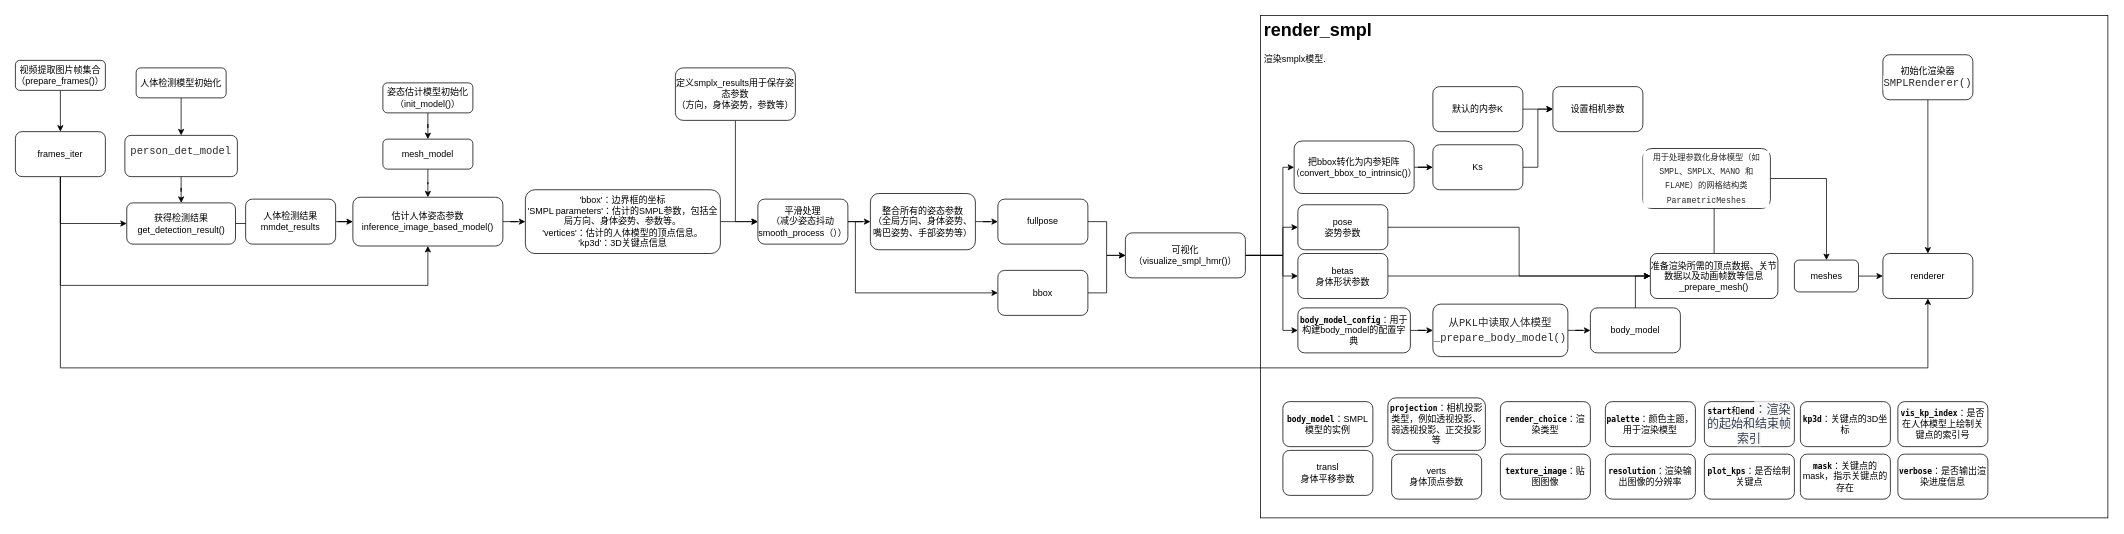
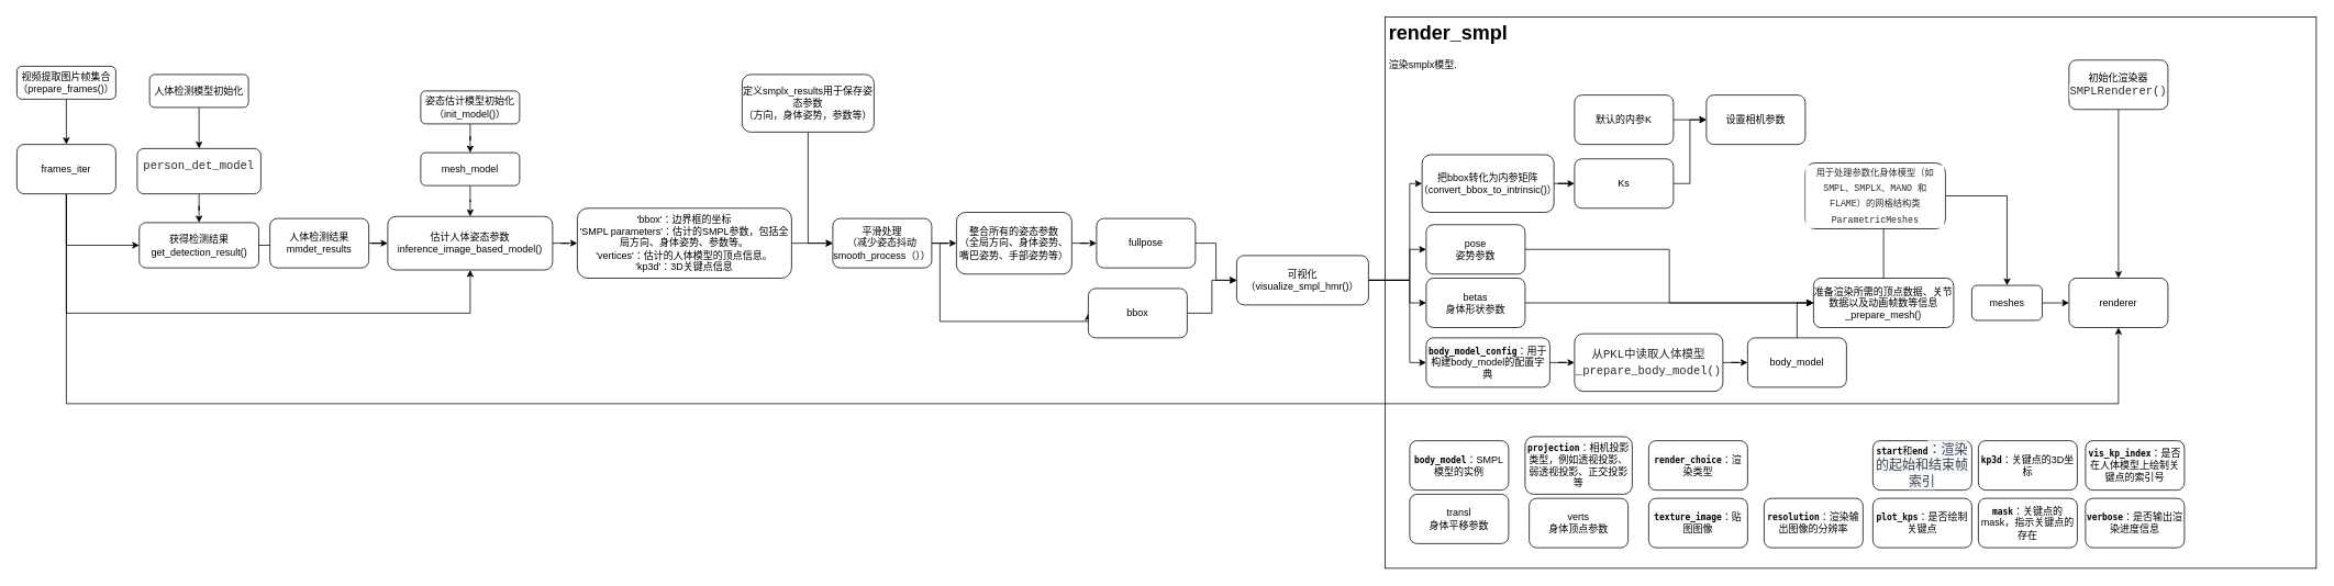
- <mxCell id="35" value="bbox" style="rounded=1;whiteSpace=wrap;html=1;" vertex="1" parent="1"><mxGeometry x="1330" y="360" width="120" height="60" as="geometry" /></mxCell>
+ <mxCell id="35" value="bbox" style="rounded=1;whiteSpace=wrap;html=1;" vertex="1" parent="1"><mxGeometry x="1320" y="350" width="120" height="60" as="geometry" /></mxCell>
- <mxCell id="58" value="&lt;code style=&quot;border: 0px solid rgb(217, 217, 227); box-sizing: border-box; --tw-border-spacing-x: 0; --tw-border-spacing-y: 0; --tw-translate-x: 0; --tw-translate-y: 0; --tw-rotate: 0; --tw-skew-x: 0; --tw-skew-y: 0; --tw-scale-x: 1; --tw-scale-y: 1; --tw-pan-x: ; --tw-pan-y: ; --tw-pinch-zoom: ; --tw-scroll-snap-strictness: proximity; --tw-gradient-from-position: ; --tw-gradient-via-position: ; --tw-gradient-to-position: ; --tw-ordinal: ; --tw-slashed-zero: ; --tw-numeric-figure: ; --tw-numeric-spacing: ; --tw-numeric-fraction: ; --tw-ring-inset: ; --tw-ring-offset-width: 0px; --tw-ring-offset-color: #fff; --tw-ring-color: rgba(69,89,164,.5); --tw-ring-offset-shadow: 0 0 transparent; --tw-ring-shadow: 0 0 transparent; --tw-shadow: 0 0 transparent; --tw-shadow-colored: 0 0 transparent; --tw-blur: ; --tw-brightness: ; --tw-contrast: ; --tw-grayscale: ; --tw-hue-rotate: ; --tw-invert: ; --tw-saturate: ; --tw-sepia: ; --tw-drop-shadow: ; --tw-backdrop-blur: ; --tw-backdrop-brightness: ; --tw-backdrop-contrast: ; --tw-backdrop-grayscale: ; --tw-backdrop-hue-rotate: ; --tw-backdrop-invert: ; --tw-backdrop-opacity: ; --tw-backdrop-saturate: ; --tw-backdrop-sepia: ; font-size: 0.875em; color: var(--tw-prose-code); font-weight: 600; margin-top: 1.25em; margin-bottom: 1.25em; text-align: left; background-color: rgb(247, 247, 248); font-family: &amp;quot;Söhne Mono&amp;quot;, Monaco, &amp;quot;Andale Mono&amp;quot;, &amp;quot;Ubuntu Mono&amp;quot;, monospace !important;&quot;&gt;palette&lt;/code&gt;：颜色主题，用于渲染模型" style="rounded=1;whiteSpace=wrap;html=1;" vertex="1" parent="1"><mxGeometry x="2140" y="535" width="120" height="60" as="geometry" /></mxCell>
